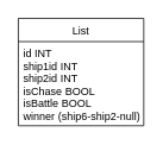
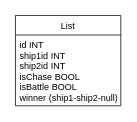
- <mxCell id="3" value="id INT&#10;ship1id INT&#10;ship2id INT&#10;isChase BOOL&#10;isBattle BOOL&#10;winner (ship6-ship2-null)" style="text;strokeColor=none;fillColor=none;align=left;verticalAlign=top;spacingLeft=4;spacingRight=4;overflow=hidden;rotatable=0;points=[[0,0.5],[1,0.5]];portConstraint=eastwest;" vertex="1" parent="2"><mxGeometry y="26" width="140" height="94" as="geometry" /></mxCell>
+ <mxCell id="3" value="id INT&#10;ship1id INT&#10;ship2id INT&#10;isChase BOOL&#10;isBattle BOOL&#10;winner (ship1-ship2-null)" style="text;strokeColor=none;fillColor=none;align=left;verticalAlign=top;spacingLeft=4;spacingRight=4;overflow=hidden;rotatable=0;points=[[0,0.5],[1,0.5]];portConstraint=eastwest;" vertex="1" parent="2"><mxGeometry y="26" width="140" height="94" as="geometry" /></mxCell>
